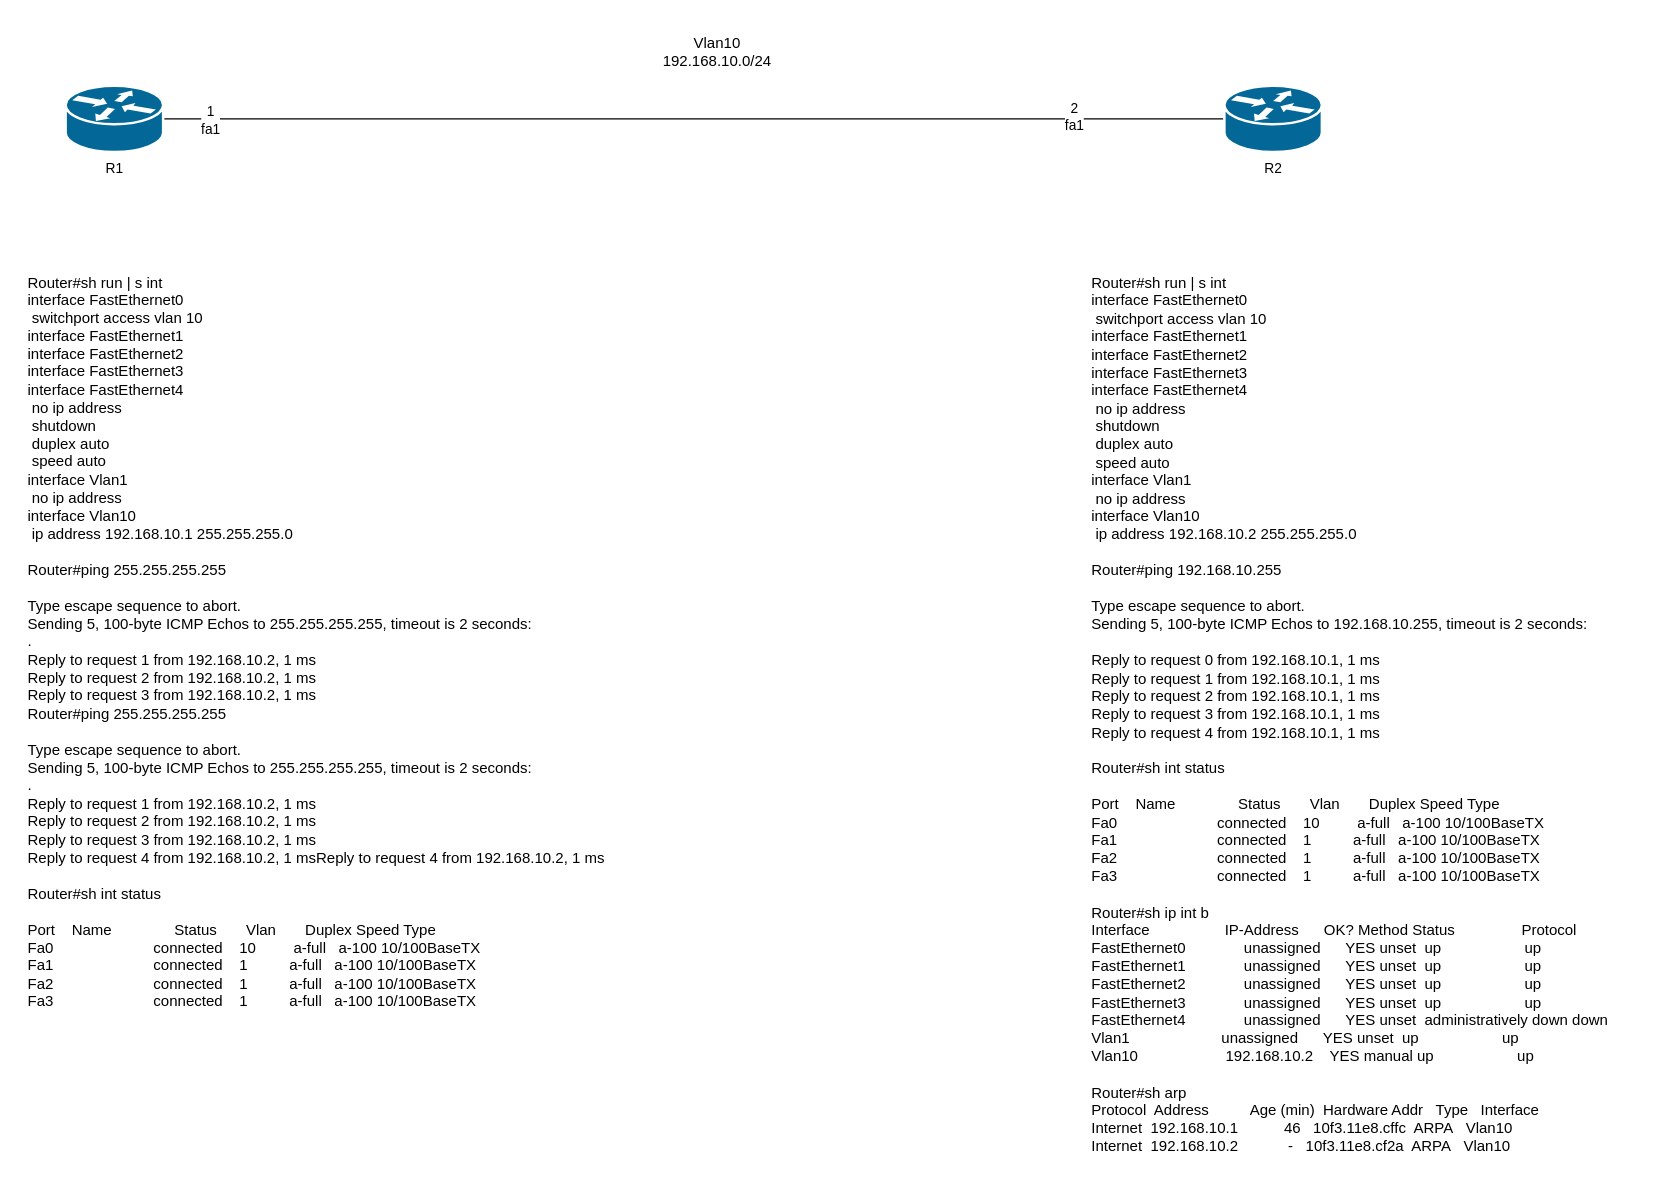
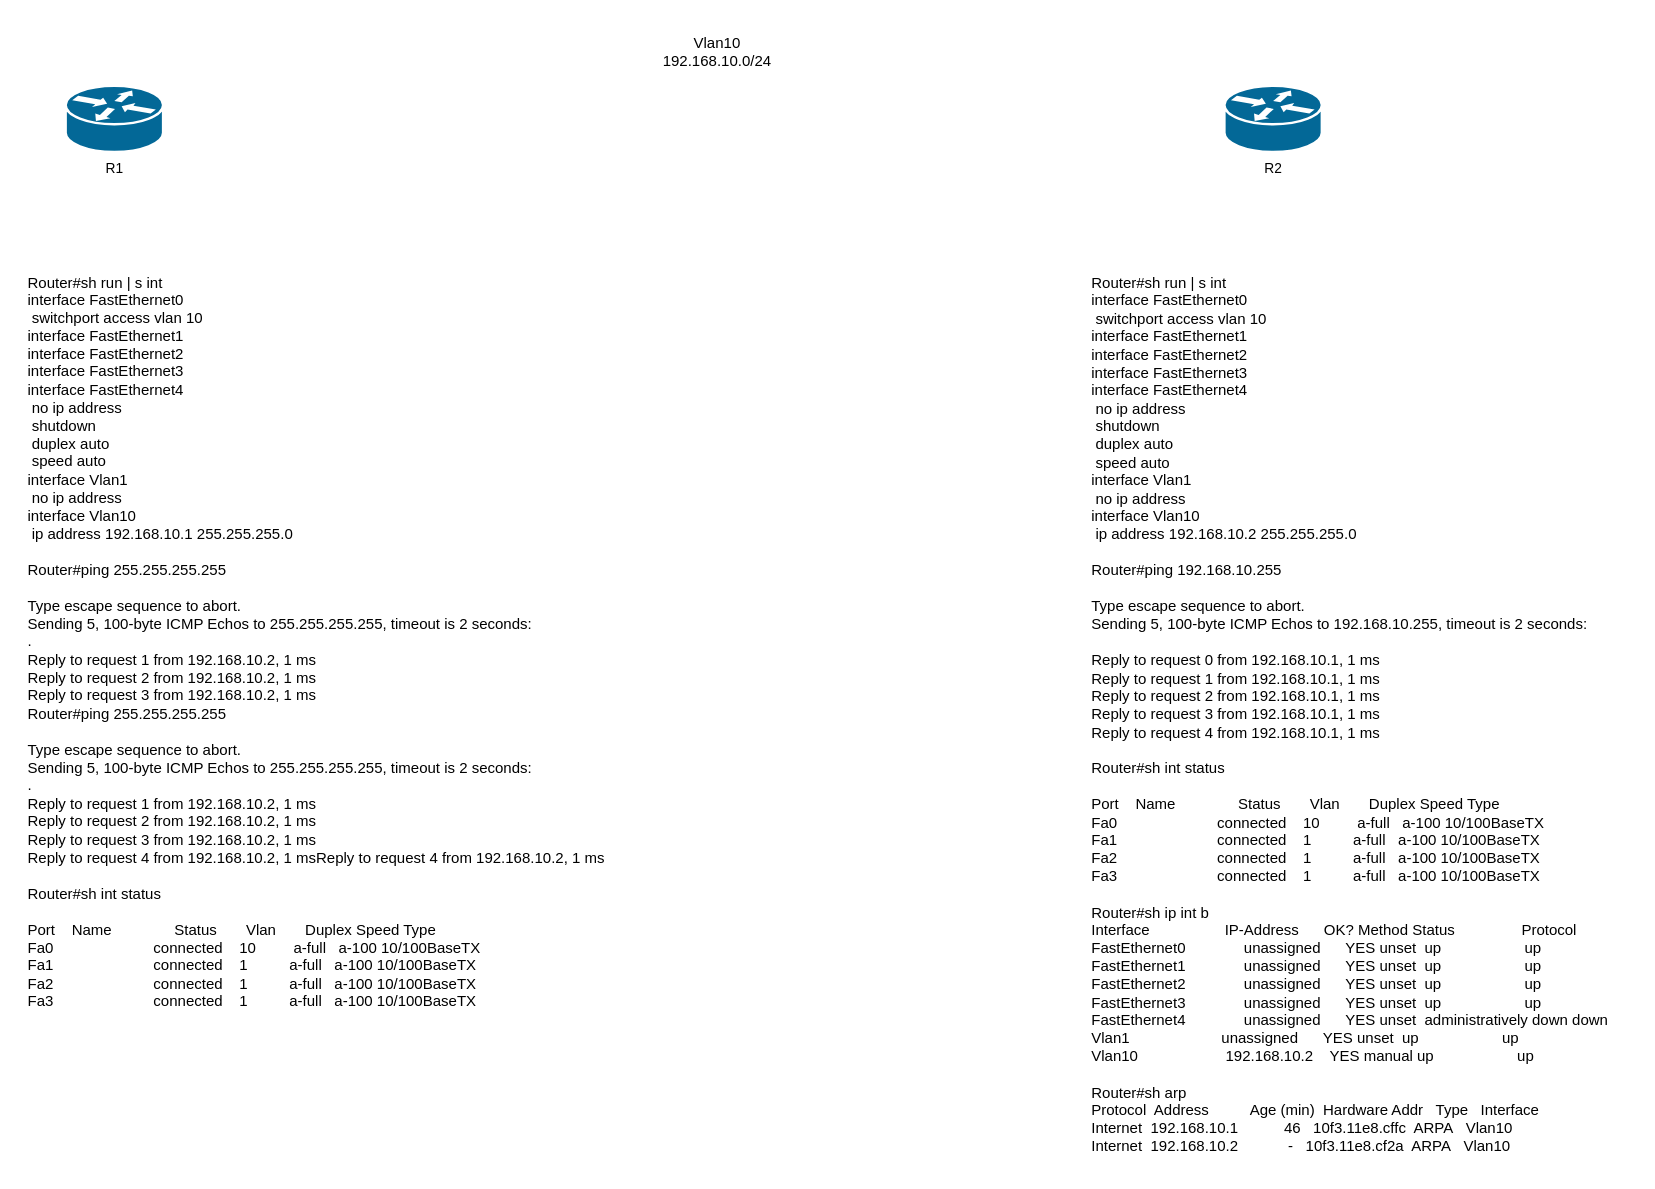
- <mxCell id="2" style="rounded=0;orthogonalLoop=1;jettySize=auto;html=1;exitX=1;exitY=0.5;exitDx=0;exitDy=0;exitPerimeter=0;endArrow=none;endFill=0;" parent="1" source="5" target="6" edge="1"><mxGeometry relative="1" as="geometry" /></mxCell>
- <mxCell id="3" value="1&lt;br&gt;fa1" style="edgeLabel;html=1;align=center;verticalAlign=middle;resizable=0;points=[];" parent="2" vertex="1" connectable="0"><mxGeometry x="-0.913" y="-1" relative="1" as="geometry"><mxPoint as="offset" /></mxGeometry></mxCell>
- <mxCell id="4" value="2&lt;br&gt;fa1" style="edgeLabel;html=1;align=center;verticalAlign=middle;resizable=0;points=[];" parent="2" vertex="1" connectable="0"><mxGeometry x="0.666" y="-1" relative="1" as="geometry"><mxPoint x="21" y="-3" as="offset" /></mxGeometry></mxCell>
